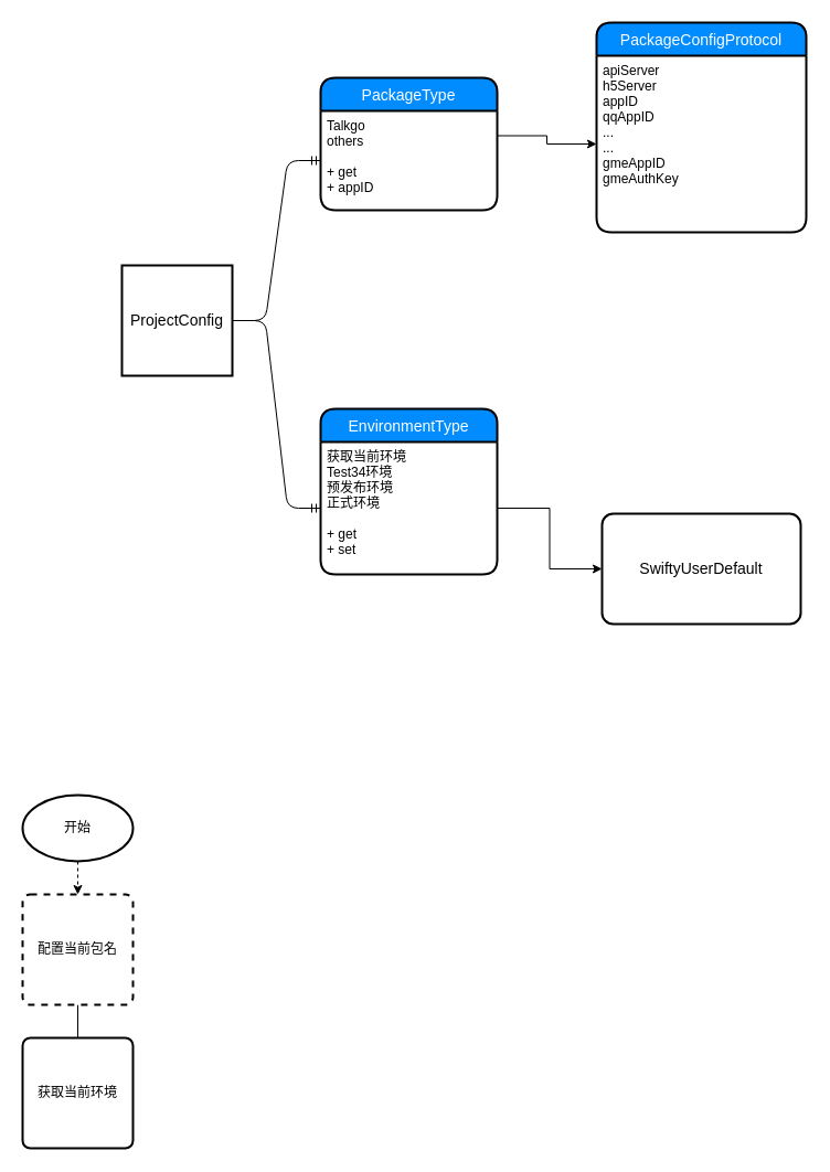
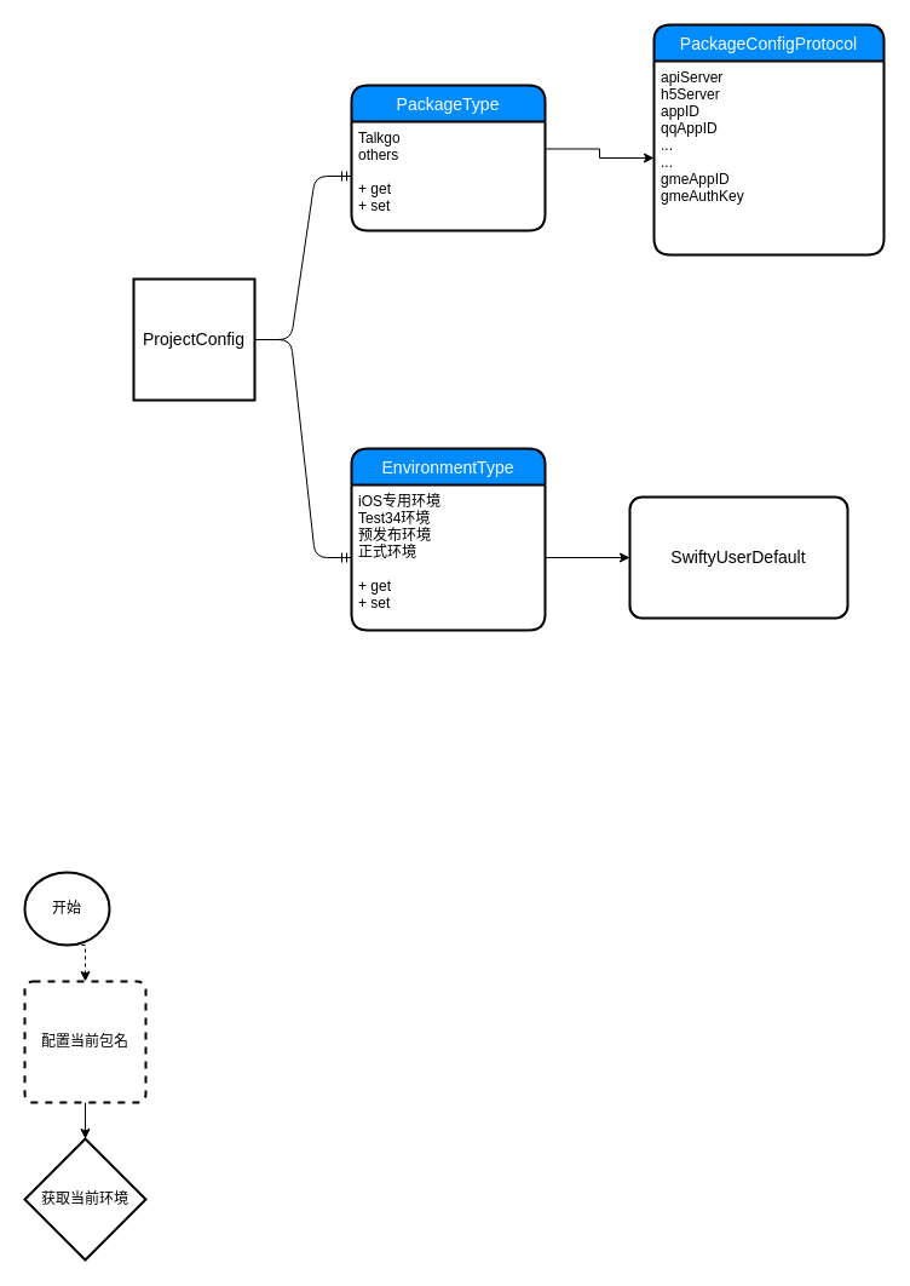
- <mxCell id="6" value="Talkgo&#10;others&#10;&#10;+ get&#10;+ appID" style="align=left;strokeColor=none;fillColor=none;spacingLeft=4;fontSize=12;verticalAlign=top;resizable=0;rotatable=0;part=1;" parent="5" vertex="1"><mxGeometry y="30" width="160" height="90" as="geometry" /></mxCell>
+ <mxCell id="6" value="Talkgo&#10;others&#10;&#10;+ get&#10;+ set" style="align=left;strokeColor=none;fillColor=none;spacingLeft=4;fontSize=12;verticalAlign=top;resizable=0;rotatable=0;part=1;" parent="5" vertex="1"><mxGeometry y="30" width="160" height="90" as="geometry" /></mxCell>
- <mxCell id="2" value="ProjectConfig" style="strokeWidth=2;whiteSpace=wrap;html=1;align=center;fontSize=14;" parent="1" vertex="1"><mxGeometry x="110" y="240" width="100" height="100" as="geometry" /></mxCell>
+ <mxCell id="2" value="ProjectConfig" style="strokeWidth=2;whiteSpace=wrap;html=1;align=center;fontSize=14;" parent="1" vertex="1"><mxGeometry x="110" y="230" width="100" height="100" as="geometry" /></mxCell>
- <mxCell id="15" value="获取当前环境&#10;Test34环境&#10;预发布环境&#10;正式环境&#10;&#10;+ get&#10;+ set" style="align=left;strokeColor=none;fillColor=none;spacingLeft=4;fontSize=12;verticalAlign=top;resizable=0;rotatable=0;part=1;" parent="14" vertex="1"><mxGeometry y="30" width="160" height="120" as="geometry" /></mxCell>
+ <mxCell id="15" value="iOS专用环境&#10;Test34环境&#10;预发布环境&#10;正式环境&#10;&#10;+ get&#10;+ set" style="align=left;strokeColor=none;fillColor=none;spacingLeft=4;fontSize=12;verticalAlign=top;resizable=0;rotatable=0;part=1;" parent="14" vertex="1"><mxGeometry y="30" width="160" height="120" as="geometry" /></mxCell>
- <mxCell id="16" value="SwiftyUserDefault" style="strokeWidth=2;rounded=1;arcSize=10;whiteSpace=wrap;html=1;align=center;fontSize=14;" parent="1" vertex="1"><mxGeometry x="545" y="465" width="180" height="100" as="geometry" /></mxCell>
+ <mxCell id="16" value="SwiftyUserDefault" style="strokeWidth=2;rounded=1;arcSize=10;whiteSpace=wrap;html=1;align=center;fontSize=14;" parent="1" vertex="1"><mxGeometry x="520" y="410" width="180" height="100" as="geometry" /></mxCell>
- <mxCell id="8" value="开始" style="strokeWidth=2;html=1;shape=mxgraph.flowchart.start_1;whiteSpace=wrap;" parent="1" vertex="1"><mxGeometry x="20" y="720" width="100" height="60" as="geometry" /></mxCell>
+ <mxCell id="8" value="开始" style="strokeWidth=2;html=1;shape=mxgraph.flowchart.start_1;whiteSpace=wrap;" parent="1" vertex="1"><mxGeometry x="20" y="720" width="70" height="60" as="geometry" /></mxCell>
- <mxCell id="9" style="edgeStyle=orthogonalEdgeStyle;rounded=0;orthogonalLoop=1;jettySize=auto;html=1;exitX=0.5;exitY=1;exitDx=0;exitDy=0;entryX=0.5;entryY=0;entryDx=0;entryDy=0;endArrow=none;" parent="1" source="10" target="11" edge="1"><mxGeometry relative="1" as="geometry" /></mxCell>
+ <mxCell id="9" style="edgeStyle=orthogonalEdgeStyle;rounded=0;orthogonalLoop=1;jettySize=auto;html=1;exitX=0.5;exitY=1;exitDx=0;exitDy=0;entryX=0.5;entryY=0;entryDx=0;entryDy=0;" parent="1" source="10" target="11" edge="1"><mxGeometry relative="1" as="geometry" /></mxCell>
- <mxCell id="11" value="获取当前环境" style="rounded=1;whiteSpace=wrap;html=1;absoluteArcSize=1;arcSize=14;strokeWidth=2;" parent="1" vertex="1"><mxGeometry x="20" y="940" width="100" height="100" as="geometry" /></mxCell>
+ <mxCell id="11" value="获取当前环境" style="rhombus;whiteSpace=wrap;html=1;absoluteArcSize=1;arcSize=14;strokeWidth=2;" parent="1" vertex="1"><mxGeometry x="20" y="940" width="100" height="100" as="geometry" /></mxCell>
